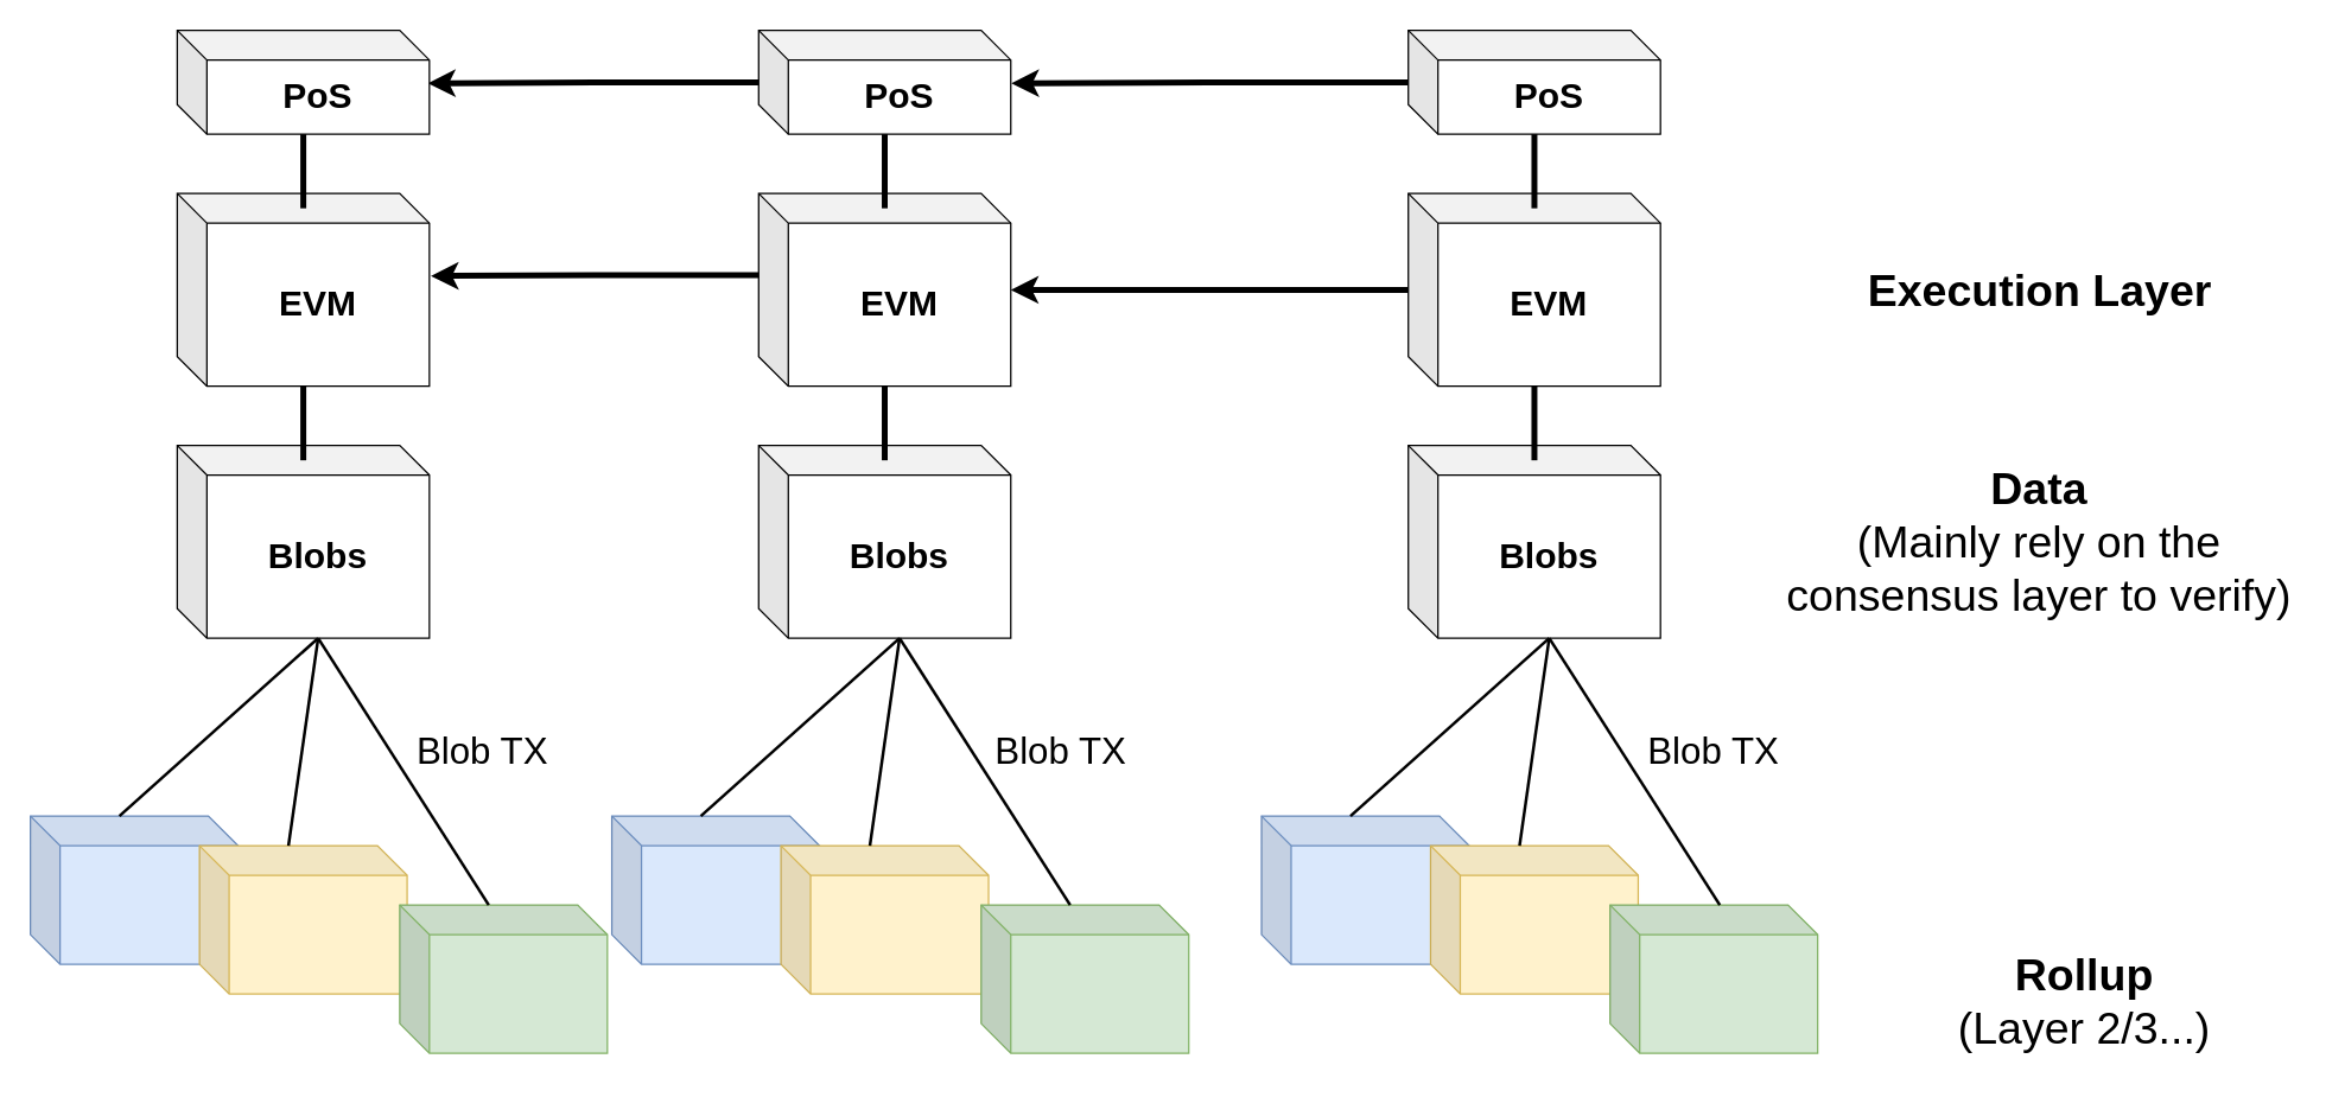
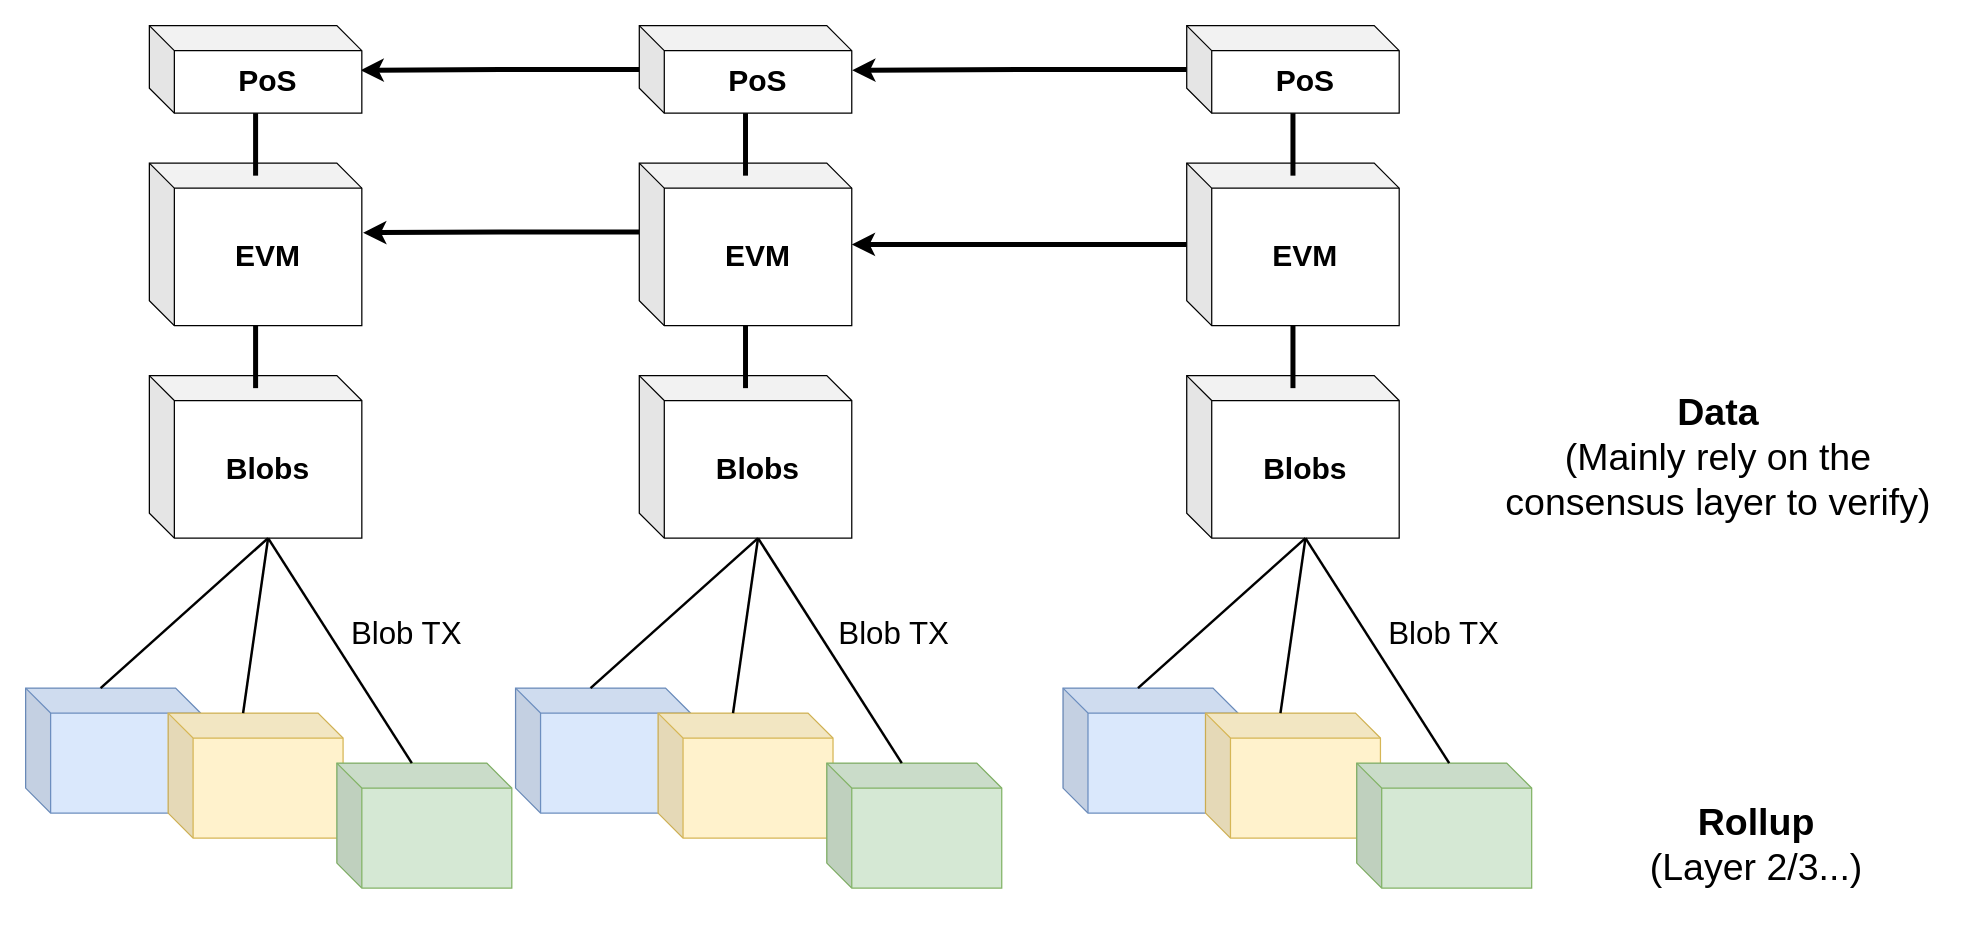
- <mxCell id="39" value="Execution Layer" style="text;strokeColor=none;align=center;fillColor=none;html=1;verticalAlign=middle;whiteSpace=wrap;rounded=0;strokeWidth=4;fontSize=30;fontStyle=1" vertex="1" parent="1"><mxGeometry x="1244.5" y="180" width="260" height="30" as="geometry" /></mxCell>
